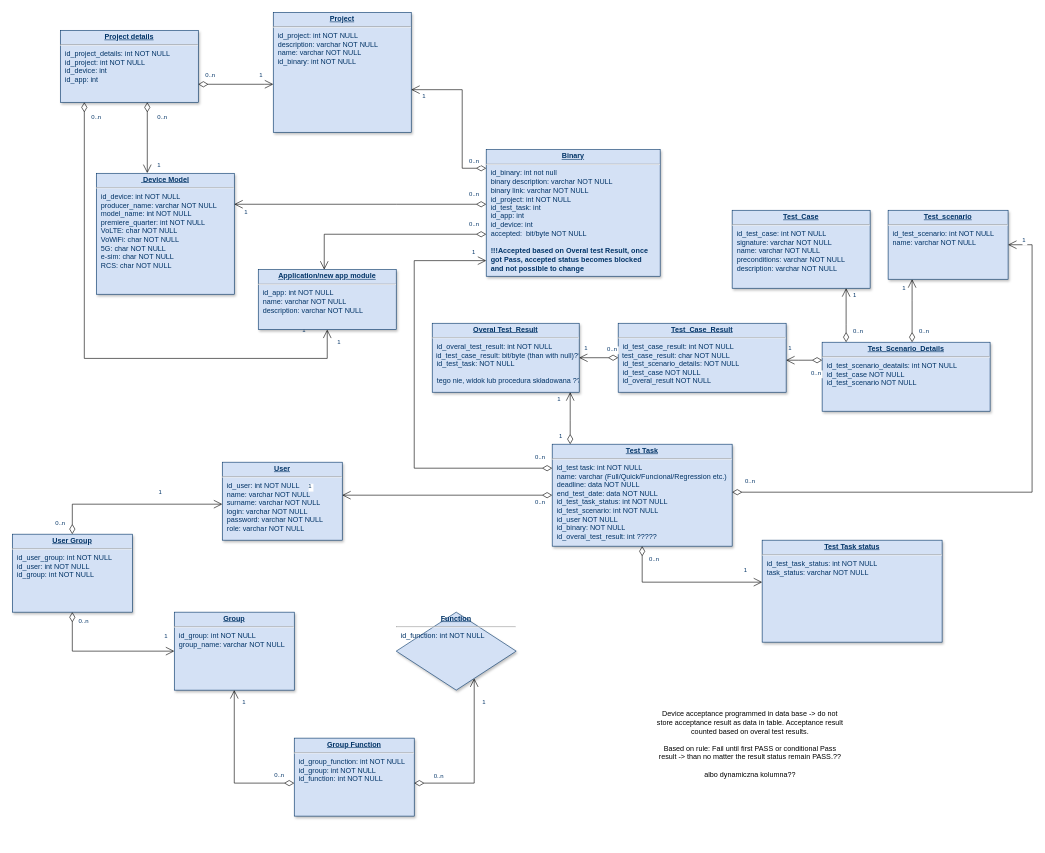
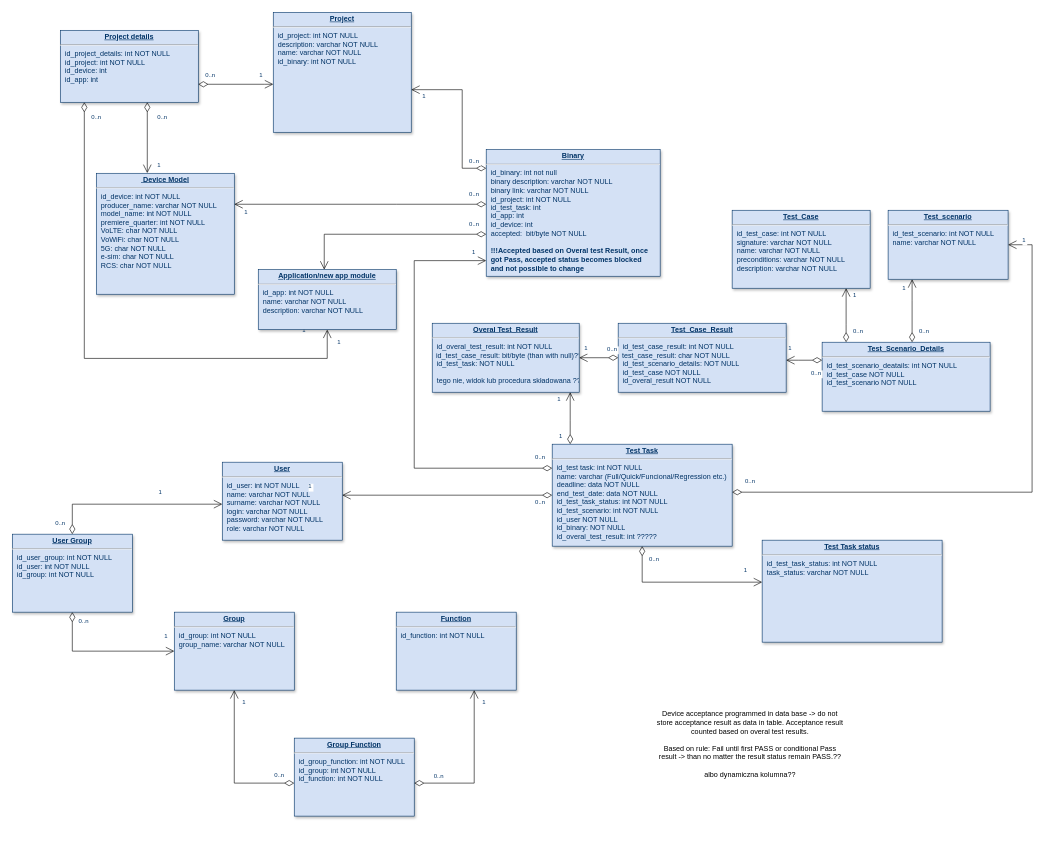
- <mxCell id="62" value="&lt;p style=&quot;margin: 0px ; margin-top: 4px ; text-align: center ; text-decoration: underline&quot;&gt;&lt;b&gt;Function&lt;/b&gt;&lt;/p&gt;&lt;hr&gt;&lt;p style=&quot;margin: 0px ; margin-left: 8px&quot;&gt;id_function: int NOT NULL&lt;/p&gt;" style="rhombus;verticalAlign=top;align=left;overflow=fill;fontSize=12;fontFamily=Helvetica;html=1;strokeColor=#003366;shadow=1;fillColor=#D4E1F5;fontColor=#003366;" vertex="1" parent="1"><mxGeometry x="660" y="1020" width="200" height="130" as="geometry" /></mxCell>
+ <mxCell id="62" value="&lt;p style=&quot;margin: 0px ; margin-top: 4px ; text-align: center ; text-decoration: underline&quot;&gt;&lt;b&gt;Function&lt;/b&gt;&lt;/p&gt;&lt;hr&gt;&lt;p style=&quot;margin: 0px ; margin-left: 8px&quot;&gt;id_function: int NOT NULL&lt;/p&gt;" style="verticalAlign=top;align=left;overflow=fill;fontSize=12;fontFamily=Helvetica;html=1;strokeColor=#003366;shadow=1;fillColor=#D4E1F5;fontColor=#003366" vertex="1" parent="1"><mxGeometry x="660" y="1020" width="200" height="130" as="geometry" /></mxCell>
